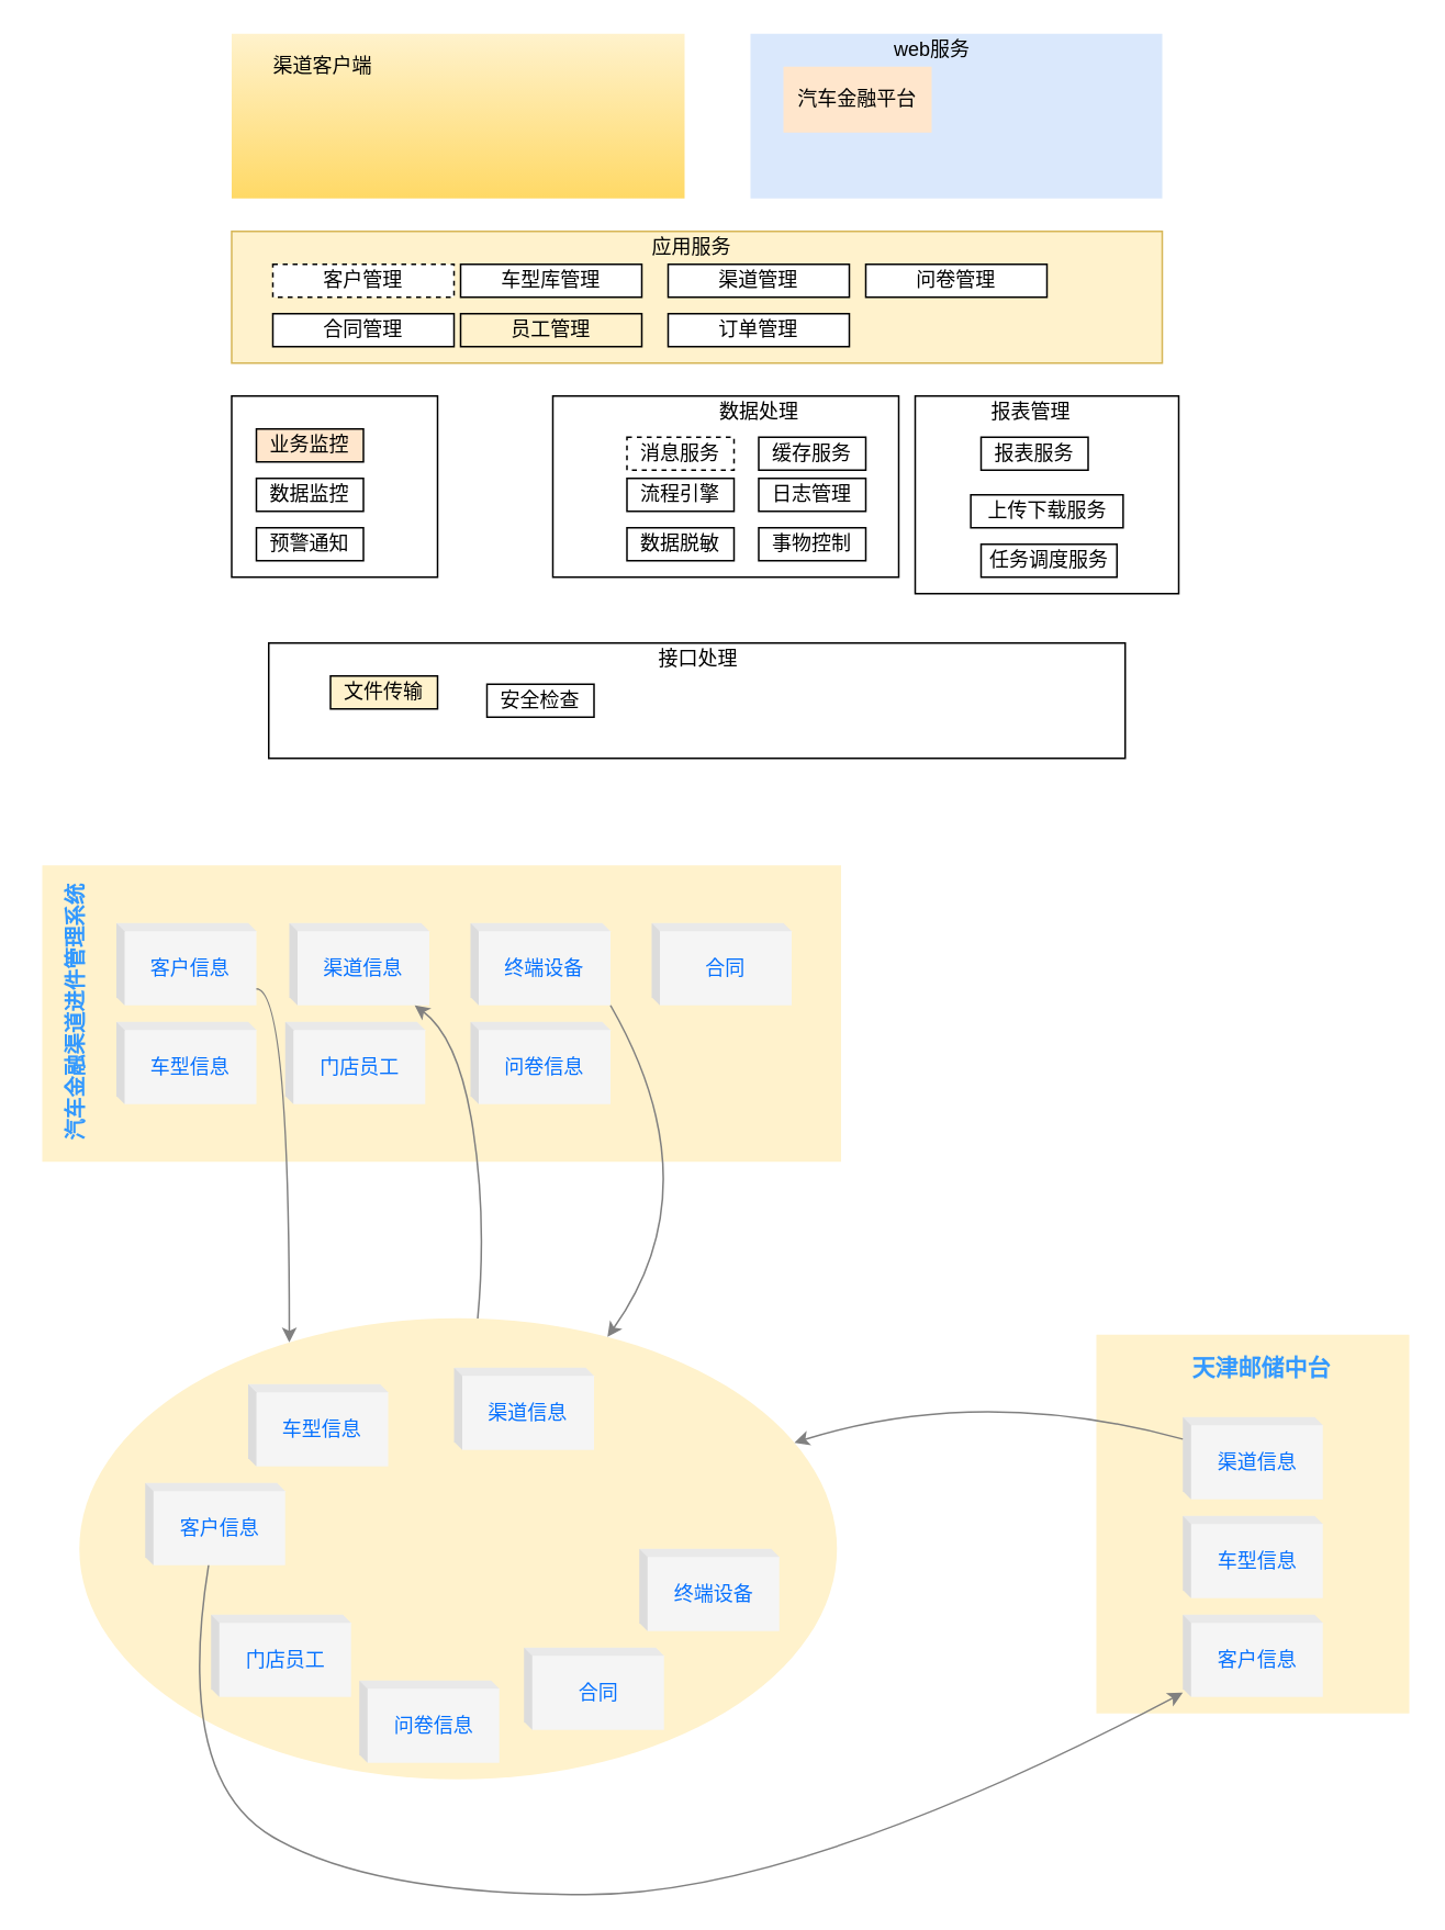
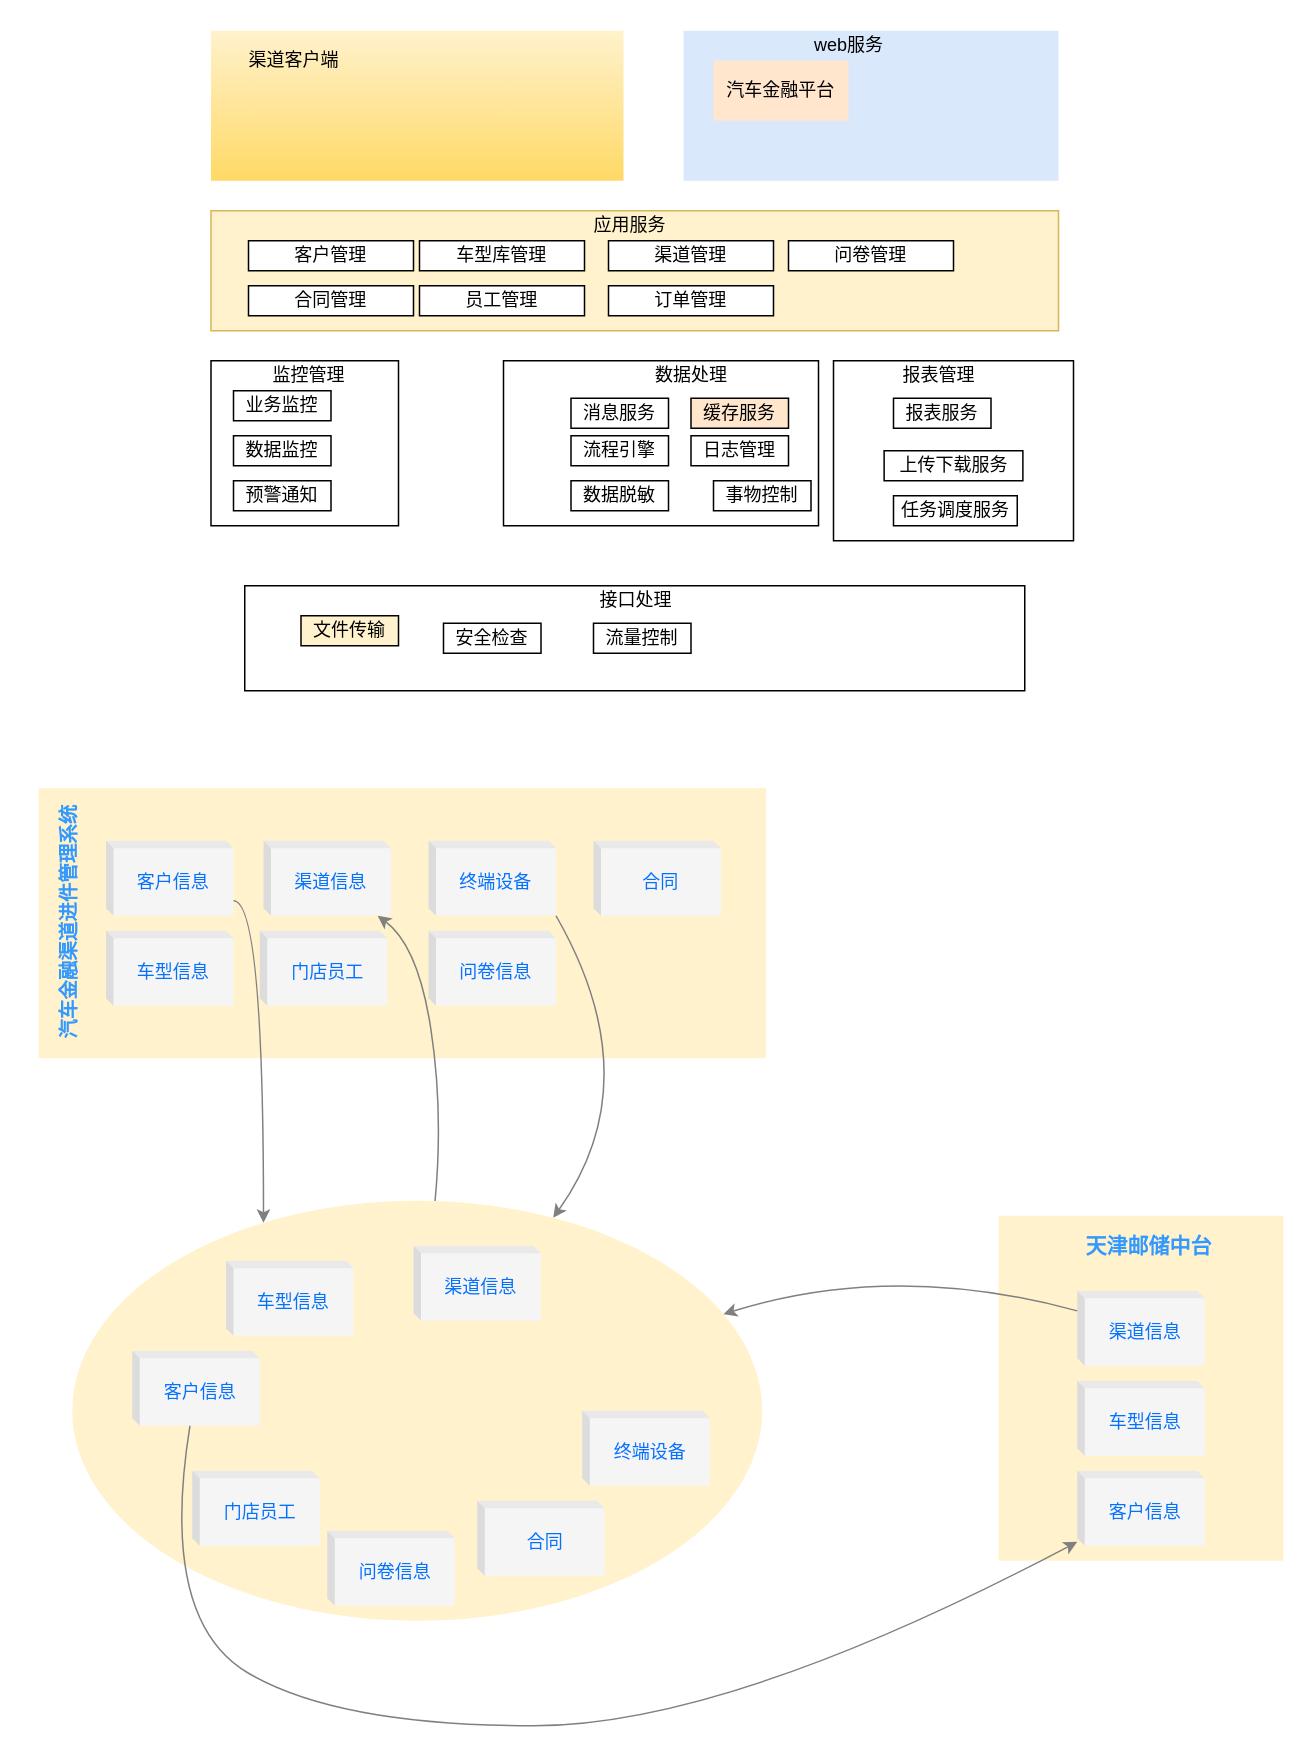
- <mxCell id="11" value="客户管理" style="rounded=0;whiteSpace=wrap;html=1;dashed=1;" vertex="1" parent="1"><mxGeometry x="165" y="160" width="110" height="20" as="geometry" /></mxCell>
+ <mxCell id="11" value="客户管理" style="rounded=0;whiteSpace=wrap;html=1;" vertex="1" parent="1"><mxGeometry x="165" y="160" width="110" height="20" as="geometry" /></mxCell>
- <mxCell id="17" value="员工管理" style="rounded=0;whiteSpace=wrap;html=1;fillColor=#fff2cc;" vertex="1" parent="1"><mxGeometry x="279" y="190" width="110" height="20" as="geometry" /></mxCell>
+ <mxCell id="17" value="员工管理" style="rounded=0;whiteSpace=wrap;html=1;" vertex="1" parent="1"><mxGeometry x="279" y="190" width="110" height="20" as="geometry" /></mxCell>
+ <mxCell id="26" value="&lt;span&gt;监控管理&lt;/span&gt;" style="text;html=1;align=center;verticalAlign=middle;resizable=0;points=[];autosize=1;strokeColor=none;fillColor=none;" vertex="1" parent="1"><mxGeometry x="175" y="240" width="60" height="20" as="geometry" /></mxCell>
- <mxCell id="27" value="业务监控" style="rounded=0;whiteSpace=wrap;html=1;fillColor=#ffe6cc;" vertex="1" parent="1"><mxGeometry x="155" y="260" width="65" height="20" as="geometry" /></mxCell>
+ <mxCell id="27" value="业务监控" style="rounded=0;whiteSpace=wrap;html=1;" vertex="1" parent="1"><mxGeometry x="155" y="260" width="65" height="20" as="geometry" /></mxCell>
- <mxCell id="20" value="消息服务" style="rounded=0;whiteSpace=wrap;html=1;dashed=1;" vertex="1" parent="1"><mxGeometry x="380" y="265" width="65" height="20" as="geometry" /></mxCell>
+ <mxCell id="20" value="消息服务" style="rounded=0;whiteSpace=wrap;html=1;" vertex="1" parent="1"><mxGeometry x="380" y="265" width="65" height="20" as="geometry" /></mxCell>
- <mxCell id="21" value="缓存服务" style="rounded=0;whiteSpace=wrap;html=1;" vertex="1" parent="1"><mxGeometry x="460" y="265" width="65" height="20" as="geometry" /></mxCell>
+ <mxCell id="21" value="缓存服务" style="rounded=0;whiteSpace=wrap;html=1;fillColor=#ffe6cc;" vertex="1" parent="1"><mxGeometry x="460" y="265" width="65" height="20" as="geometry" /></mxCell>
- <mxCell id="25" value="事物控制" style="rounded=0;whiteSpace=wrap;html=1;" vertex="1" parent="1"><mxGeometry x="460" y="320" width="65" height="20" as="geometry" /></mxCell>
+ <mxCell id="25" value="事物控制" style="rounded=0;whiteSpace=wrap;html=1;" vertex="1" parent="1"><mxGeometry x="475" y="320" width="65" height="20" as="geometry" /></mxCell>
+ <mxCell id="38" value="流量控制" style="rounded=0;whiteSpace=wrap;html=1;" vertex="1" parent="1"><mxGeometry x="395" y="415" width="65" height="20" as="geometry" /></mxCell>
